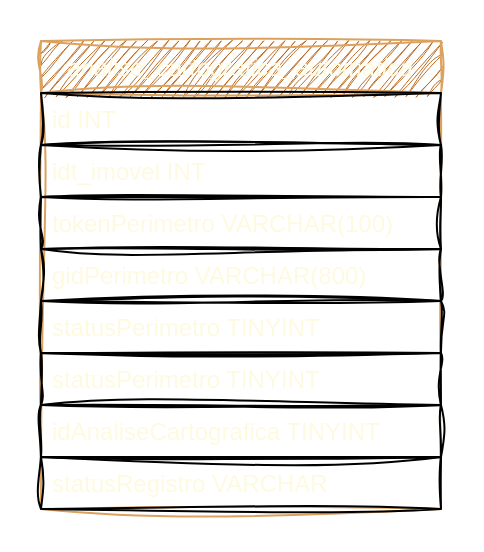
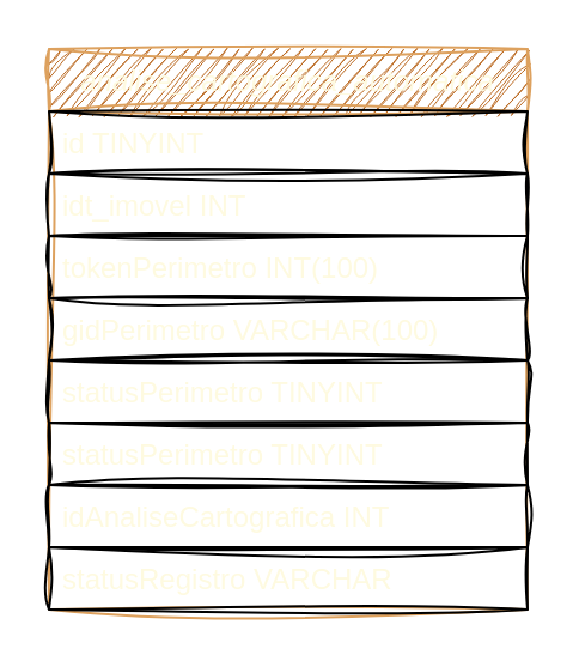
- <mxCell id="3" value="id INT" style="text;align=left;verticalAlign=top;spacingLeft=4;spacingRight=4;overflow=hidden;rotatable=0;points=[[0,0.5],[1,0.5]];portConstraint=eastwest;rounded=0;labelBackgroundColor=none;fontColor=#FEFAE0;strokeColor=default;sketch=1;curveFitting=1;jiggle=2;" parent="2" vertex="1"><mxGeometry y="26" width="200" height="26" as="geometry" /></mxCell>
+ <mxCell id="3" value="id TINYINT" style="text;align=left;verticalAlign=top;spacingLeft=4;spacingRight=4;overflow=hidden;rotatable=0;points=[[0,0.5],[1,0.5]];portConstraint=eastwest;rounded=0;labelBackgroundColor=none;fontColor=#FEFAE0;strokeColor=default;sketch=1;curveFitting=1;jiggle=2;" parent="2" vertex="1"><mxGeometry y="26" width="200" height="26" as="geometry" /></mxCell>
- <mxCell id="5" value="tokenPerimetro VARCHAR(100)" style="text;align=left;verticalAlign=top;spacingLeft=4;spacingRight=4;overflow=hidden;rotatable=0;points=[[0,0.5],[1,0.5]];portConstraint=eastwest;rounded=0;shadow=0;html=0;labelBackgroundColor=none;fontColor=#FEFAE0;strokeColor=default;sketch=1;curveFitting=1;jiggle=2;" parent="2" vertex="1"><mxGeometry y="78" width="200" height="26" as="geometry" /></mxCell>
+ <mxCell id="5" value="tokenPerimetro INT(100)" style="text;align=left;verticalAlign=top;spacingLeft=4;spacingRight=4;overflow=hidden;rotatable=0;points=[[0,0.5],[1,0.5]];portConstraint=eastwest;rounded=0;shadow=0;html=0;labelBackgroundColor=none;fontColor=#FEFAE0;strokeColor=default;sketch=1;curveFitting=1;jiggle=2;" parent="2" vertex="1"><mxGeometry y="78" width="200" height="26" as="geometry" /></mxCell>
- <mxCell id="6" value="gidPerimetro VARCHAR(800)" style="text;align=left;verticalAlign=top;spacingLeft=4;spacingRight=4;overflow=hidden;rotatable=0;points=[[0,0.5],[1,0.5]];portConstraint=eastwest;rounded=0;shadow=0;html=0;labelBackgroundColor=none;fontColor=#FEFAE0;strokeColor=default;sketch=1;curveFitting=1;jiggle=2;" parent="2" vertex="1"><mxGeometry y="104" width="200" height="26" as="geometry" /></mxCell>
+ <mxCell id="6" value="gidPerimetro VARCHAR(100)" style="text;align=left;verticalAlign=top;spacingLeft=4;spacingRight=4;overflow=hidden;rotatable=0;points=[[0,0.5],[1,0.5]];portConstraint=eastwest;rounded=0;shadow=0;html=0;labelBackgroundColor=none;fontColor=#FEFAE0;strokeColor=default;sketch=1;curveFitting=1;jiggle=2;" parent="2" vertex="1"><mxGeometry y="104" width="200" height="26" as="geometry" /></mxCell>
- <mxCell id="9" value="idAnaliseCartografica TINYINT" style="text;align=left;verticalAlign=top;spacingLeft=4;spacingRight=4;overflow=hidden;rotatable=0;points=[[0,0.5],[1,0.5]];portConstraint=eastwest;rounded=0;shadow=0;html=0;labelBackgroundColor=none;fontColor=#FEFAE0;strokeColor=default;sketch=1;curveFitting=1;jiggle=2;" vertex="1" parent="2"><mxGeometry y="182" width="200" height="26" as="geometry" /></mxCell>
+ <mxCell id="9" value="idAnaliseCartografica INT" style="text;align=left;verticalAlign=top;spacingLeft=4;spacingRight=4;overflow=hidden;rotatable=0;points=[[0,0.5],[1,0.5]];portConstraint=eastwest;rounded=0;shadow=0;html=0;labelBackgroundColor=none;fontColor=#FEFAE0;strokeColor=default;sketch=1;curveFitting=1;jiggle=2;" vertex="1" parent="2"><mxGeometry y="182" width="200" height="26" as="geometry" /></mxCell>
